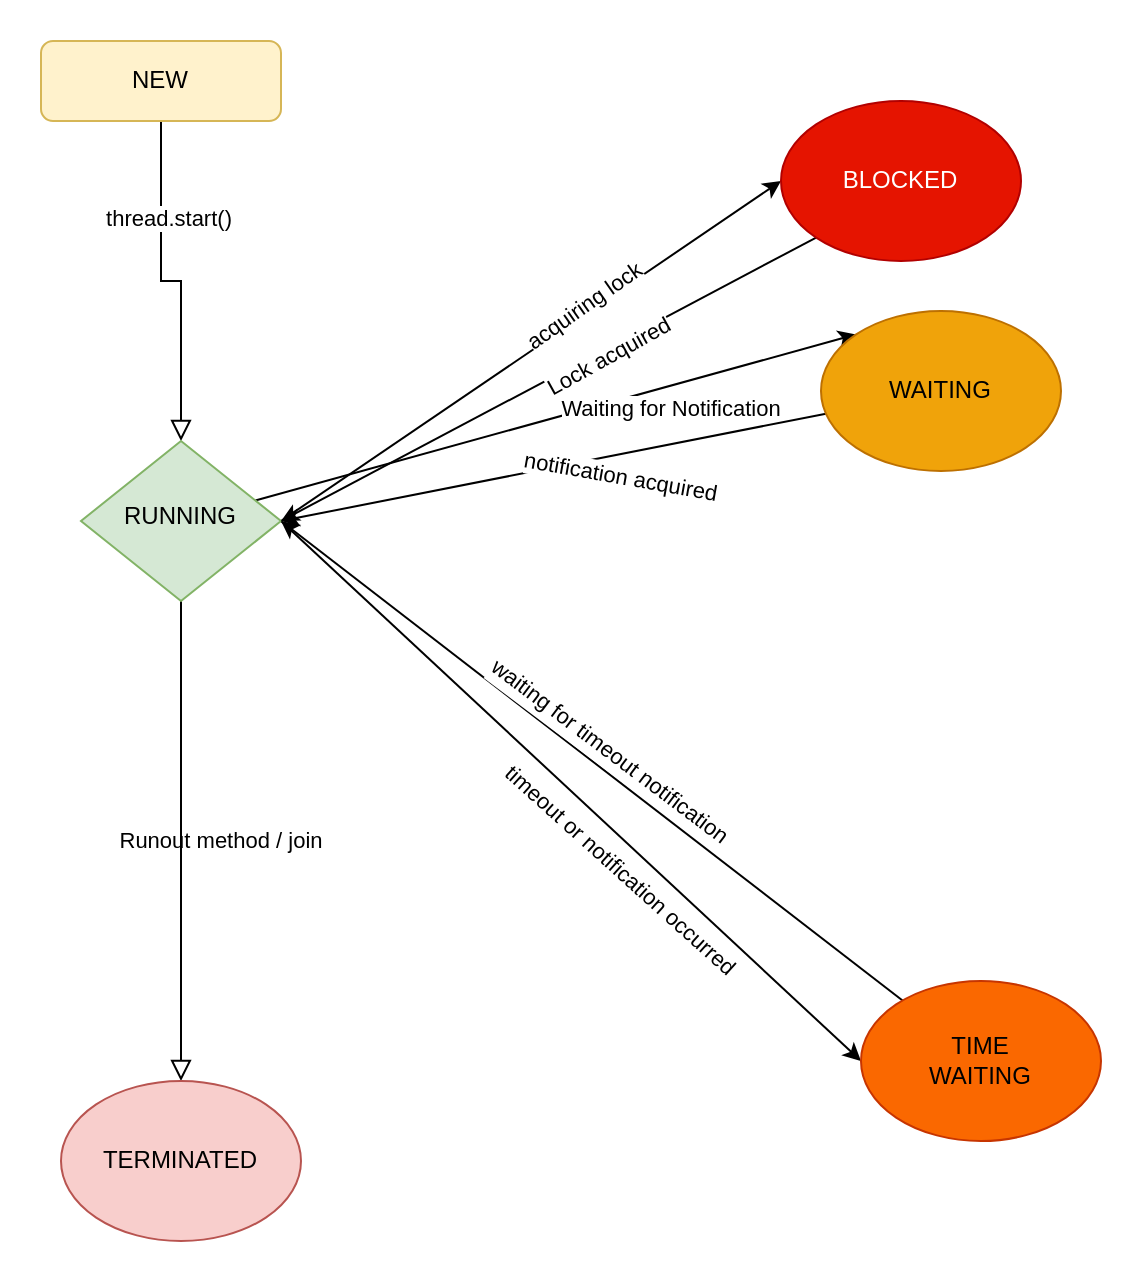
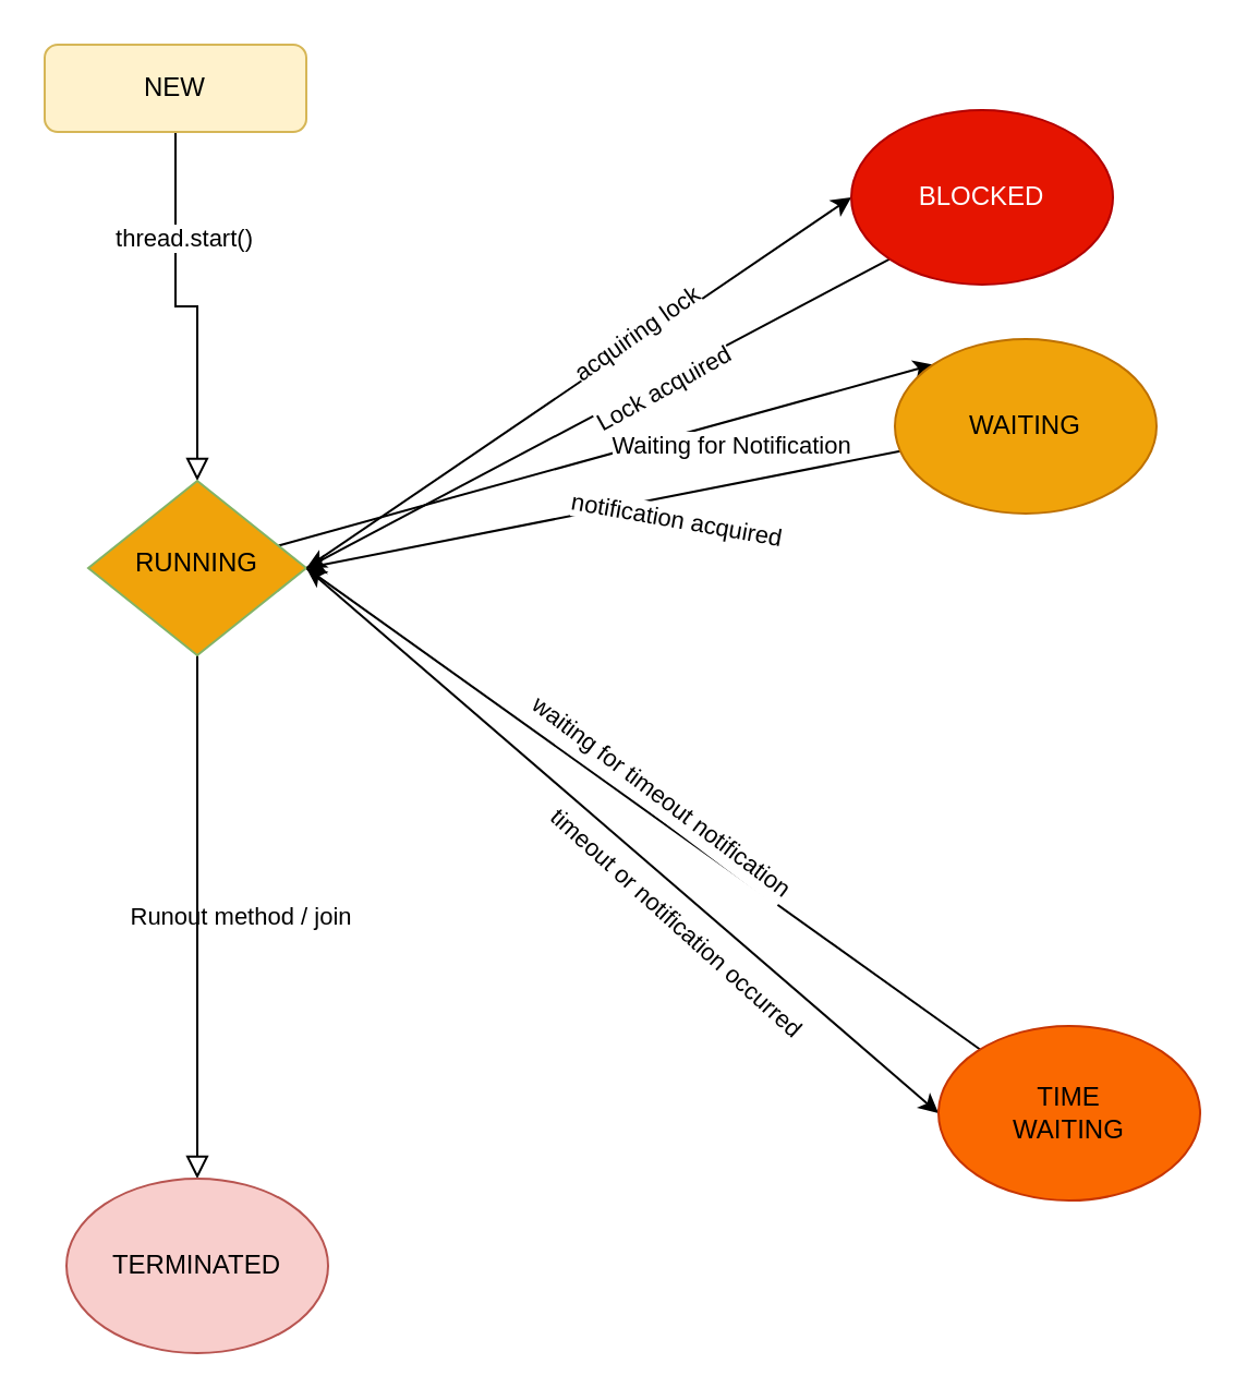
- <mxCell id="12" value="RUNNING" style="rhombus;whiteSpace=wrap;html=1;shadow=0;fontFamily=Helvetica;fontSize=12;align=center;strokeWidth=1;spacing=6;spacingTop=-4;fillColor=#d5e8d4;strokeColor=#82b366;" parent="1" vertex="1"><mxGeometry x="40" y="220" width="100" height="80" as="geometry" /></mxCell>
+ <mxCell id="12" value="RUNNING" style="rhombus;whiteSpace=wrap;html=1;shadow=0;fontFamily=Helvetica;fontSize=12;align=center;strokeWidth=1;spacing=6;spacingTop=-4;fillColor=#f0a30a;strokeColor=#82b366;" parent="1" vertex="1"><mxGeometry x="40" y="220" width="100" height="80" as="geometry" /></mxCell>
- <mxCell id="15" value="&lt;div&gt;TIME&lt;/div&gt;&lt;div&gt;WAITING&lt;/div&gt;" style="ellipse;whiteSpace=wrap;html=1;fillColor=#fa6800;fontColor=#000000;strokeColor=#C73500;" parent="1" vertex="1"><mxGeometry x="430" y="490" width="120" height="80" as="geometry" /></mxCell>
+ <mxCell id="15" value="&lt;div&gt;TIME&lt;/div&gt;&lt;div&gt;WAITING&lt;/div&gt;" style="ellipse;whiteSpace=wrap;html=1;fillColor=#fa6800;fontColor=#000000;strokeColor=#C73500;" parent="1" vertex="1"><mxGeometry x="430" y="470" width="120" height="80" as="geometry" /></mxCell>
